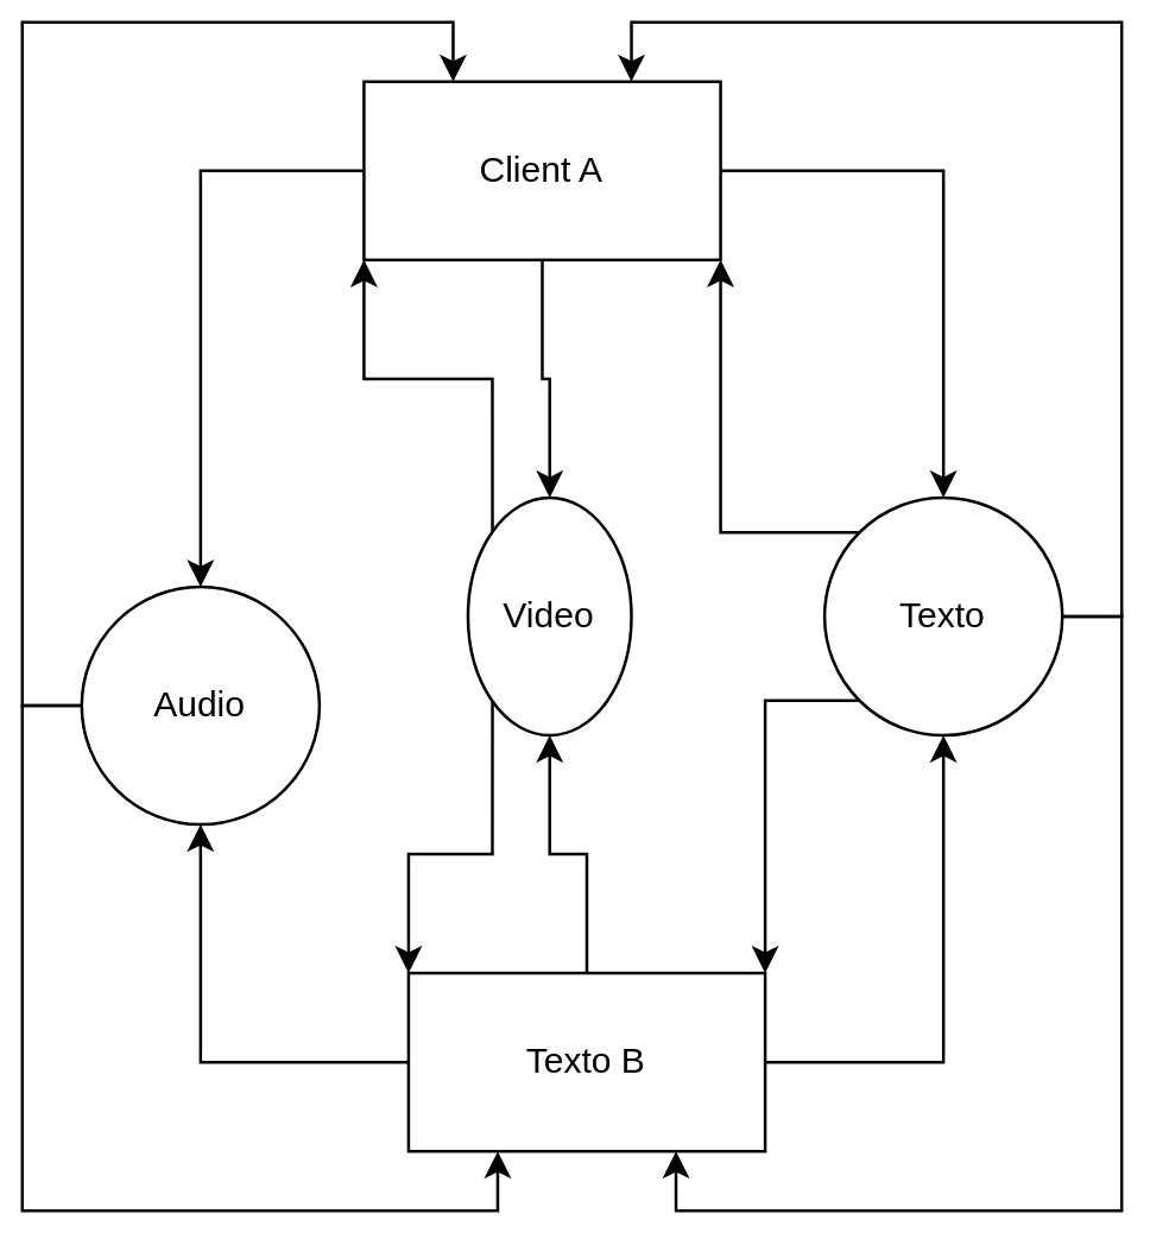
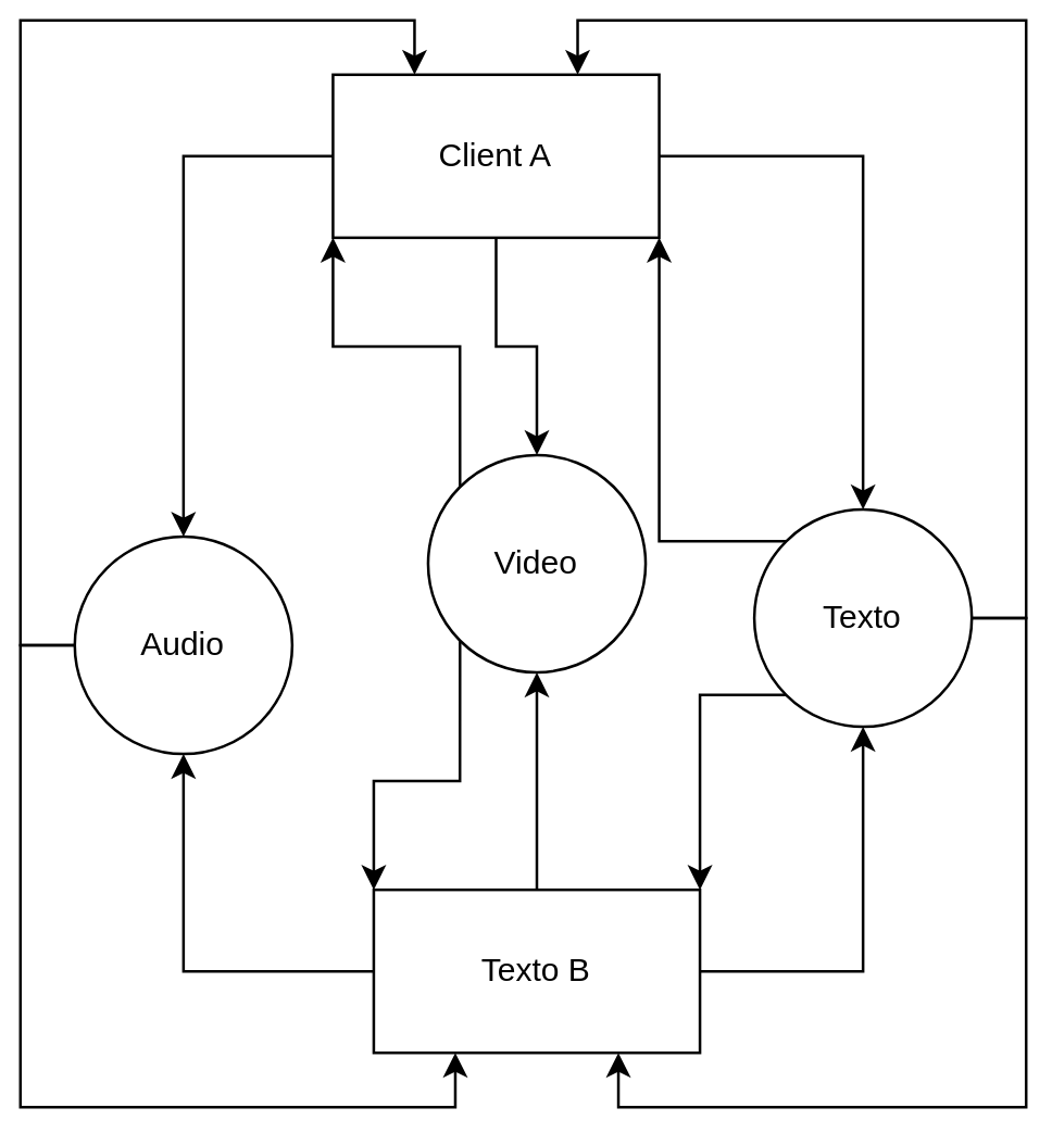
- <mxCell id="11" value="Video" style="ellipse;whiteSpace=wrap;html=1;aspect=fixed;" vertex="1" parent="1"><mxGeometry x="150" y="160" width="55" height="80" as="geometry" /></mxCell>
+ <mxCell id="11" value="Video" style="ellipse;whiteSpace=wrap;html=1;aspect=fixed;" vertex="1" parent="1"><mxGeometry x="150" y="160" width="80" height="80" as="geometry" /></mxCell>
- <mxCell id="16" value="Texto" style="ellipse;whiteSpace=wrap;html=1;aspect=fixed;" vertex="1" parent="1"><mxGeometry x="270" y="160" width="80" height="80" as="geometry" /></mxCell>
+ <mxCell id="16" value="Texto" style="ellipse;whiteSpace=wrap;html=1;aspect=fixed;" vertex="1" parent="1"><mxGeometry x="270" y="180" width="80" height="80" as="geometry" /></mxCell>
